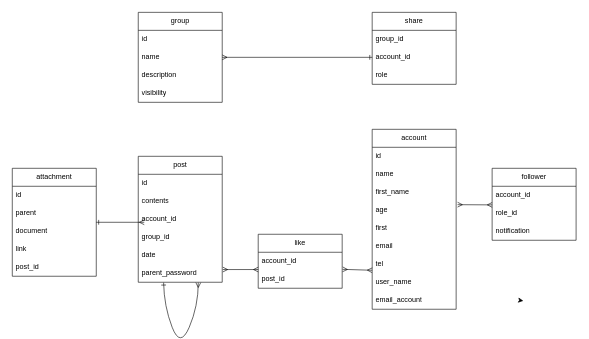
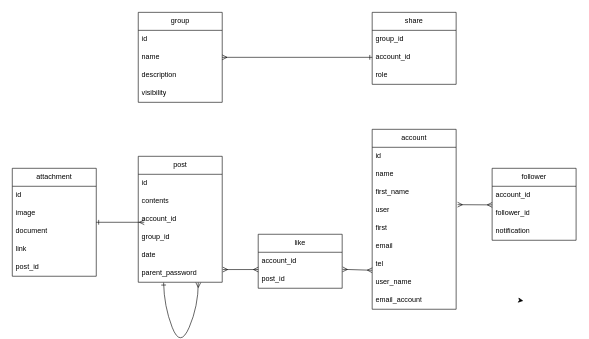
- <mxCell id="15" value="age" style="text;strokeColor=none;fillColor=none;align=left;verticalAlign=middle;spacingLeft=4;spacingRight=4;overflow=hidden;points=[[0,0.5],[1,0.5]];portConstraint=eastwest;rotatable=0;whiteSpace=wrap;html=1;" parent="11" vertex="1"><mxGeometry y="120" width="140" height="30" as="geometry" /></mxCell>
+ <mxCell id="15" value="user" style="text;strokeColor=none;fillColor=none;align=left;verticalAlign=middle;spacingLeft=4;spacingRight=4;overflow=hidden;points=[[0,0.5],[1,0.5]];portConstraint=eastwest;rotatable=0;whiteSpace=wrap;html=1;" parent="11" vertex="1"><mxGeometry y="120" width="140" height="30" as="geometry" /></mxCell>
- <mxCell id="27" value="parent" style="text;strokeColor=none;fillColor=none;align=left;verticalAlign=middle;spacingLeft=4;spacingRight=4;overflow=hidden;points=[[0,0.5],[1,0.5]];portConstraint=eastwest;rotatable=0;whiteSpace=wrap;html=1;" parent="25" vertex="1"><mxGeometry y="60" width="140" height="30" as="geometry" /></mxCell>
+ <mxCell id="27" value="image" style="text;strokeColor=none;fillColor=none;align=left;verticalAlign=middle;spacingLeft=4;spacingRight=4;overflow=hidden;points=[[0,0.5],[1,0.5]];portConstraint=eastwest;rotatable=0;whiteSpace=wrap;html=1;" parent="25" vertex="1"><mxGeometry y="60" width="140" height="30" as="geometry" /></mxCell>
- <mxCell id="33" value="role_id" style="text;strokeColor=none;fillColor=none;align=left;verticalAlign=middle;spacingLeft=4;spacingRight=4;overflow=hidden;points=[[0,0.5],[1,0.5]];portConstraint=eastwest;rotatable=0;whiteSpace=wrap;html=1;" parent="31" vertex="1"><mxGeometry y="60" width="140" height="30" as="geometry" /></mxCell>
+ <mxCell id="33" value="follower_id" style="text;strokeColor=none;fillColor=none;align=left;verticalAlign=middle;spacingLeft=4;spacingRight=4;overflow=hidden;points=[[0,0.5],[1,0.5]];portConstraint=eastwest;rotatable=0;whiteSpace=wrap;html=1;" parent="31" vertex="1"><mxGeometry y="60" width="140" height="30" as="geometry" /></mxCell>
